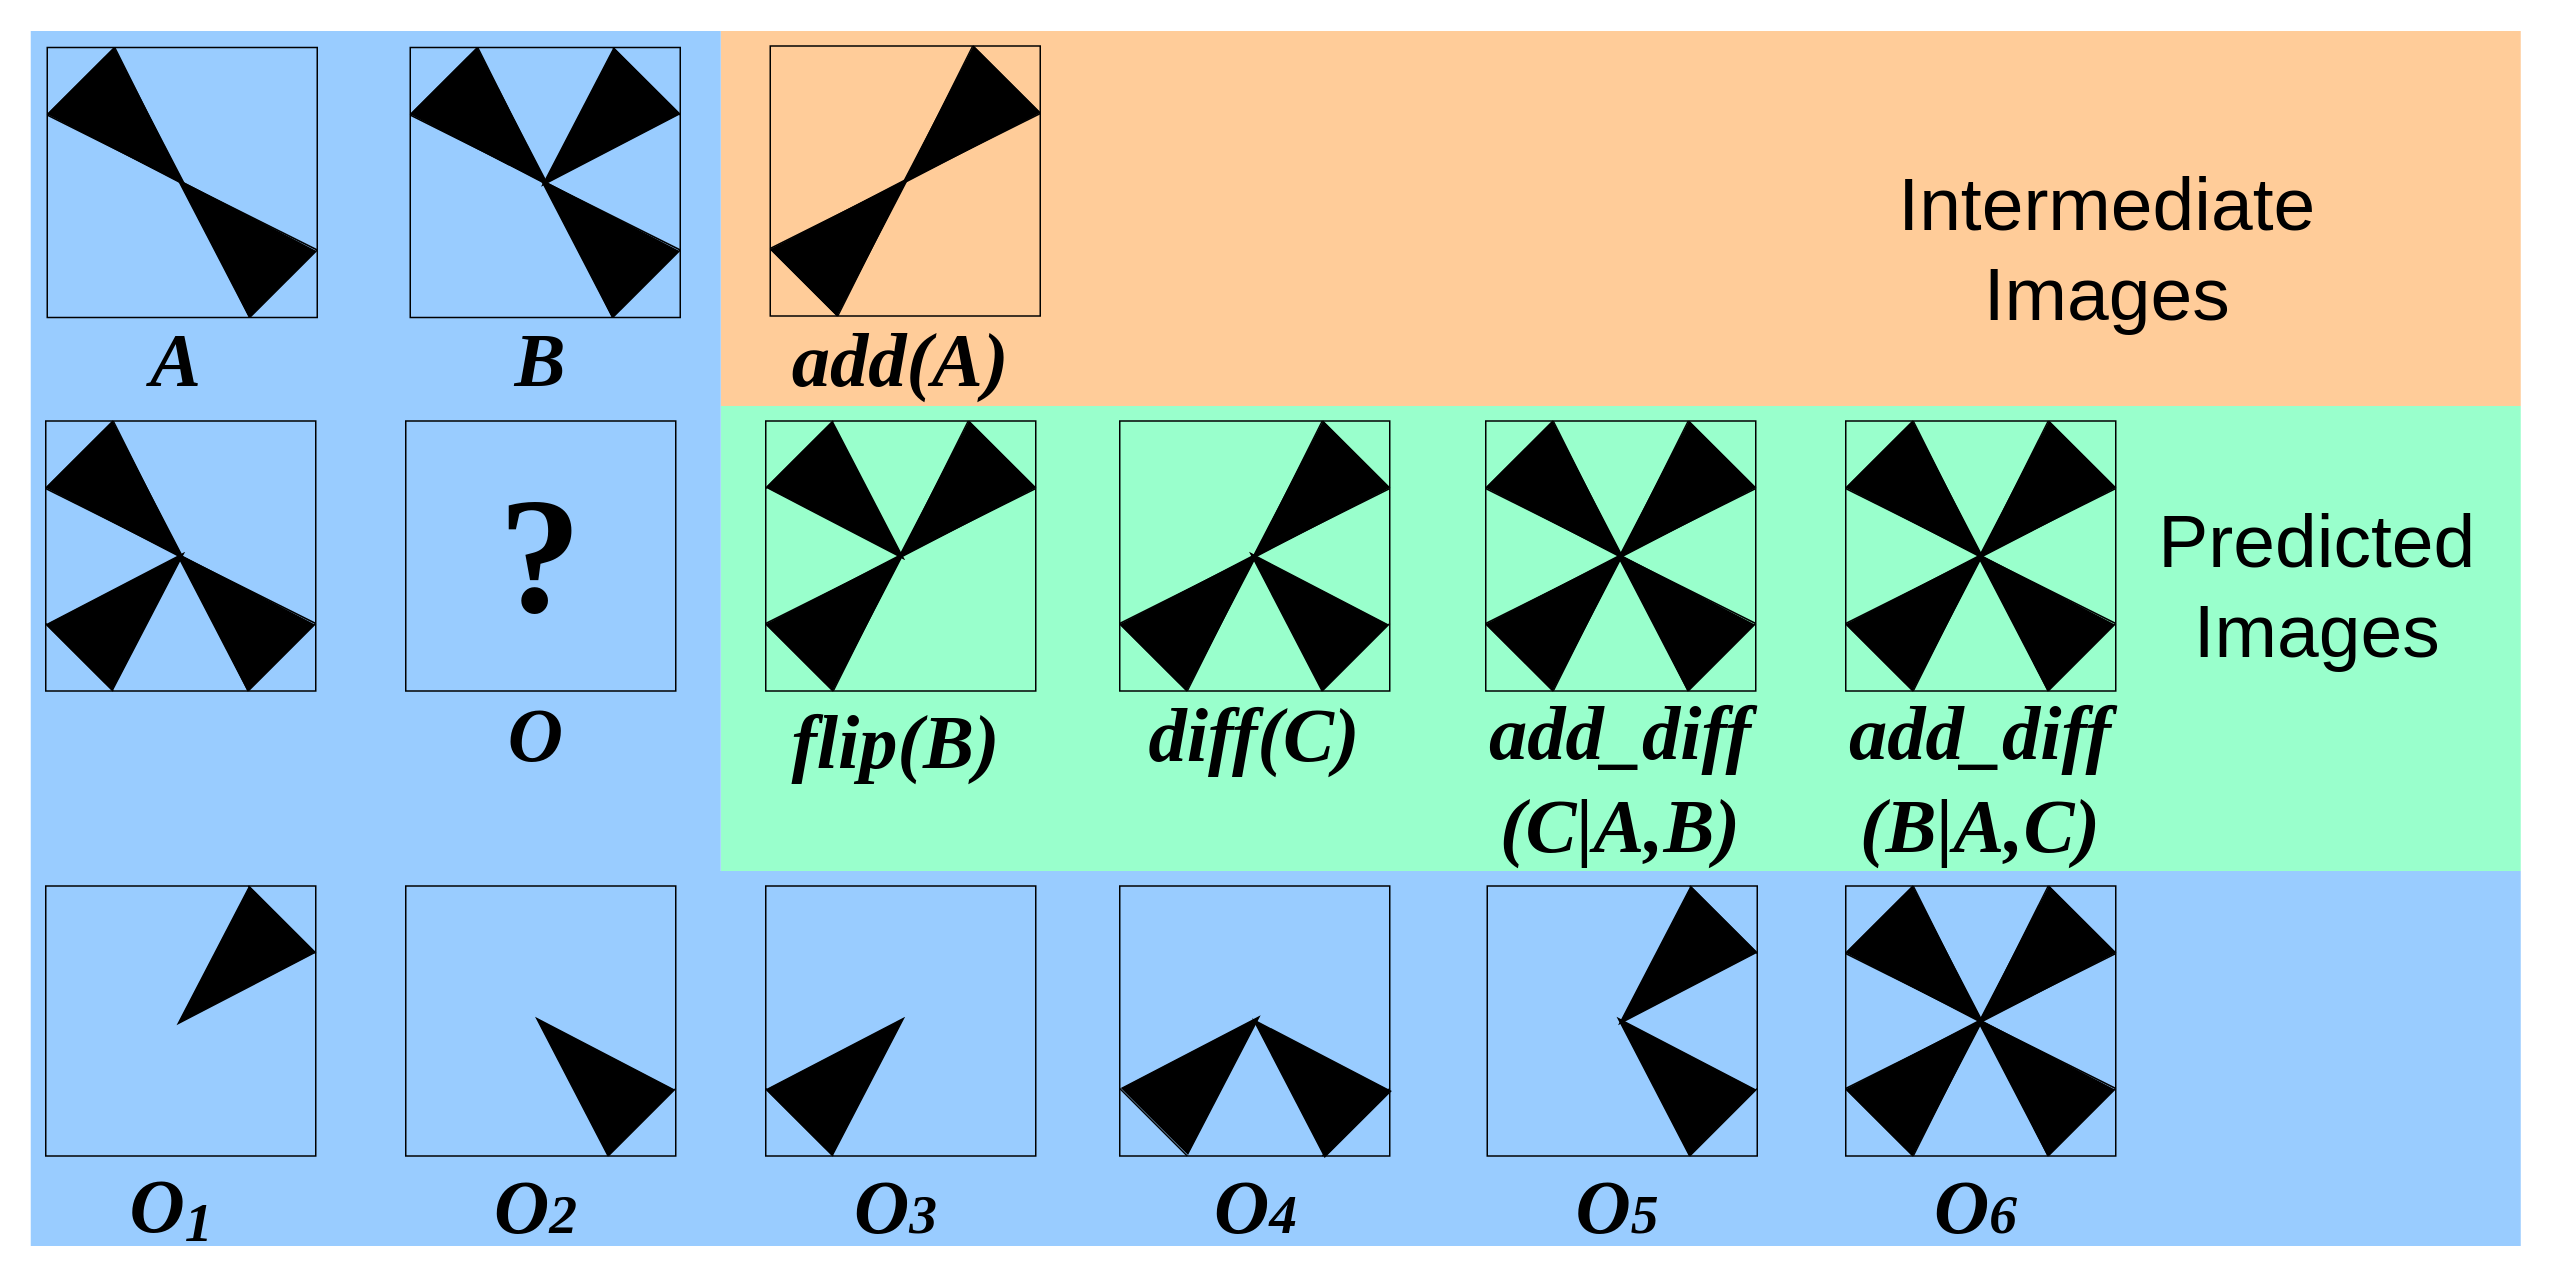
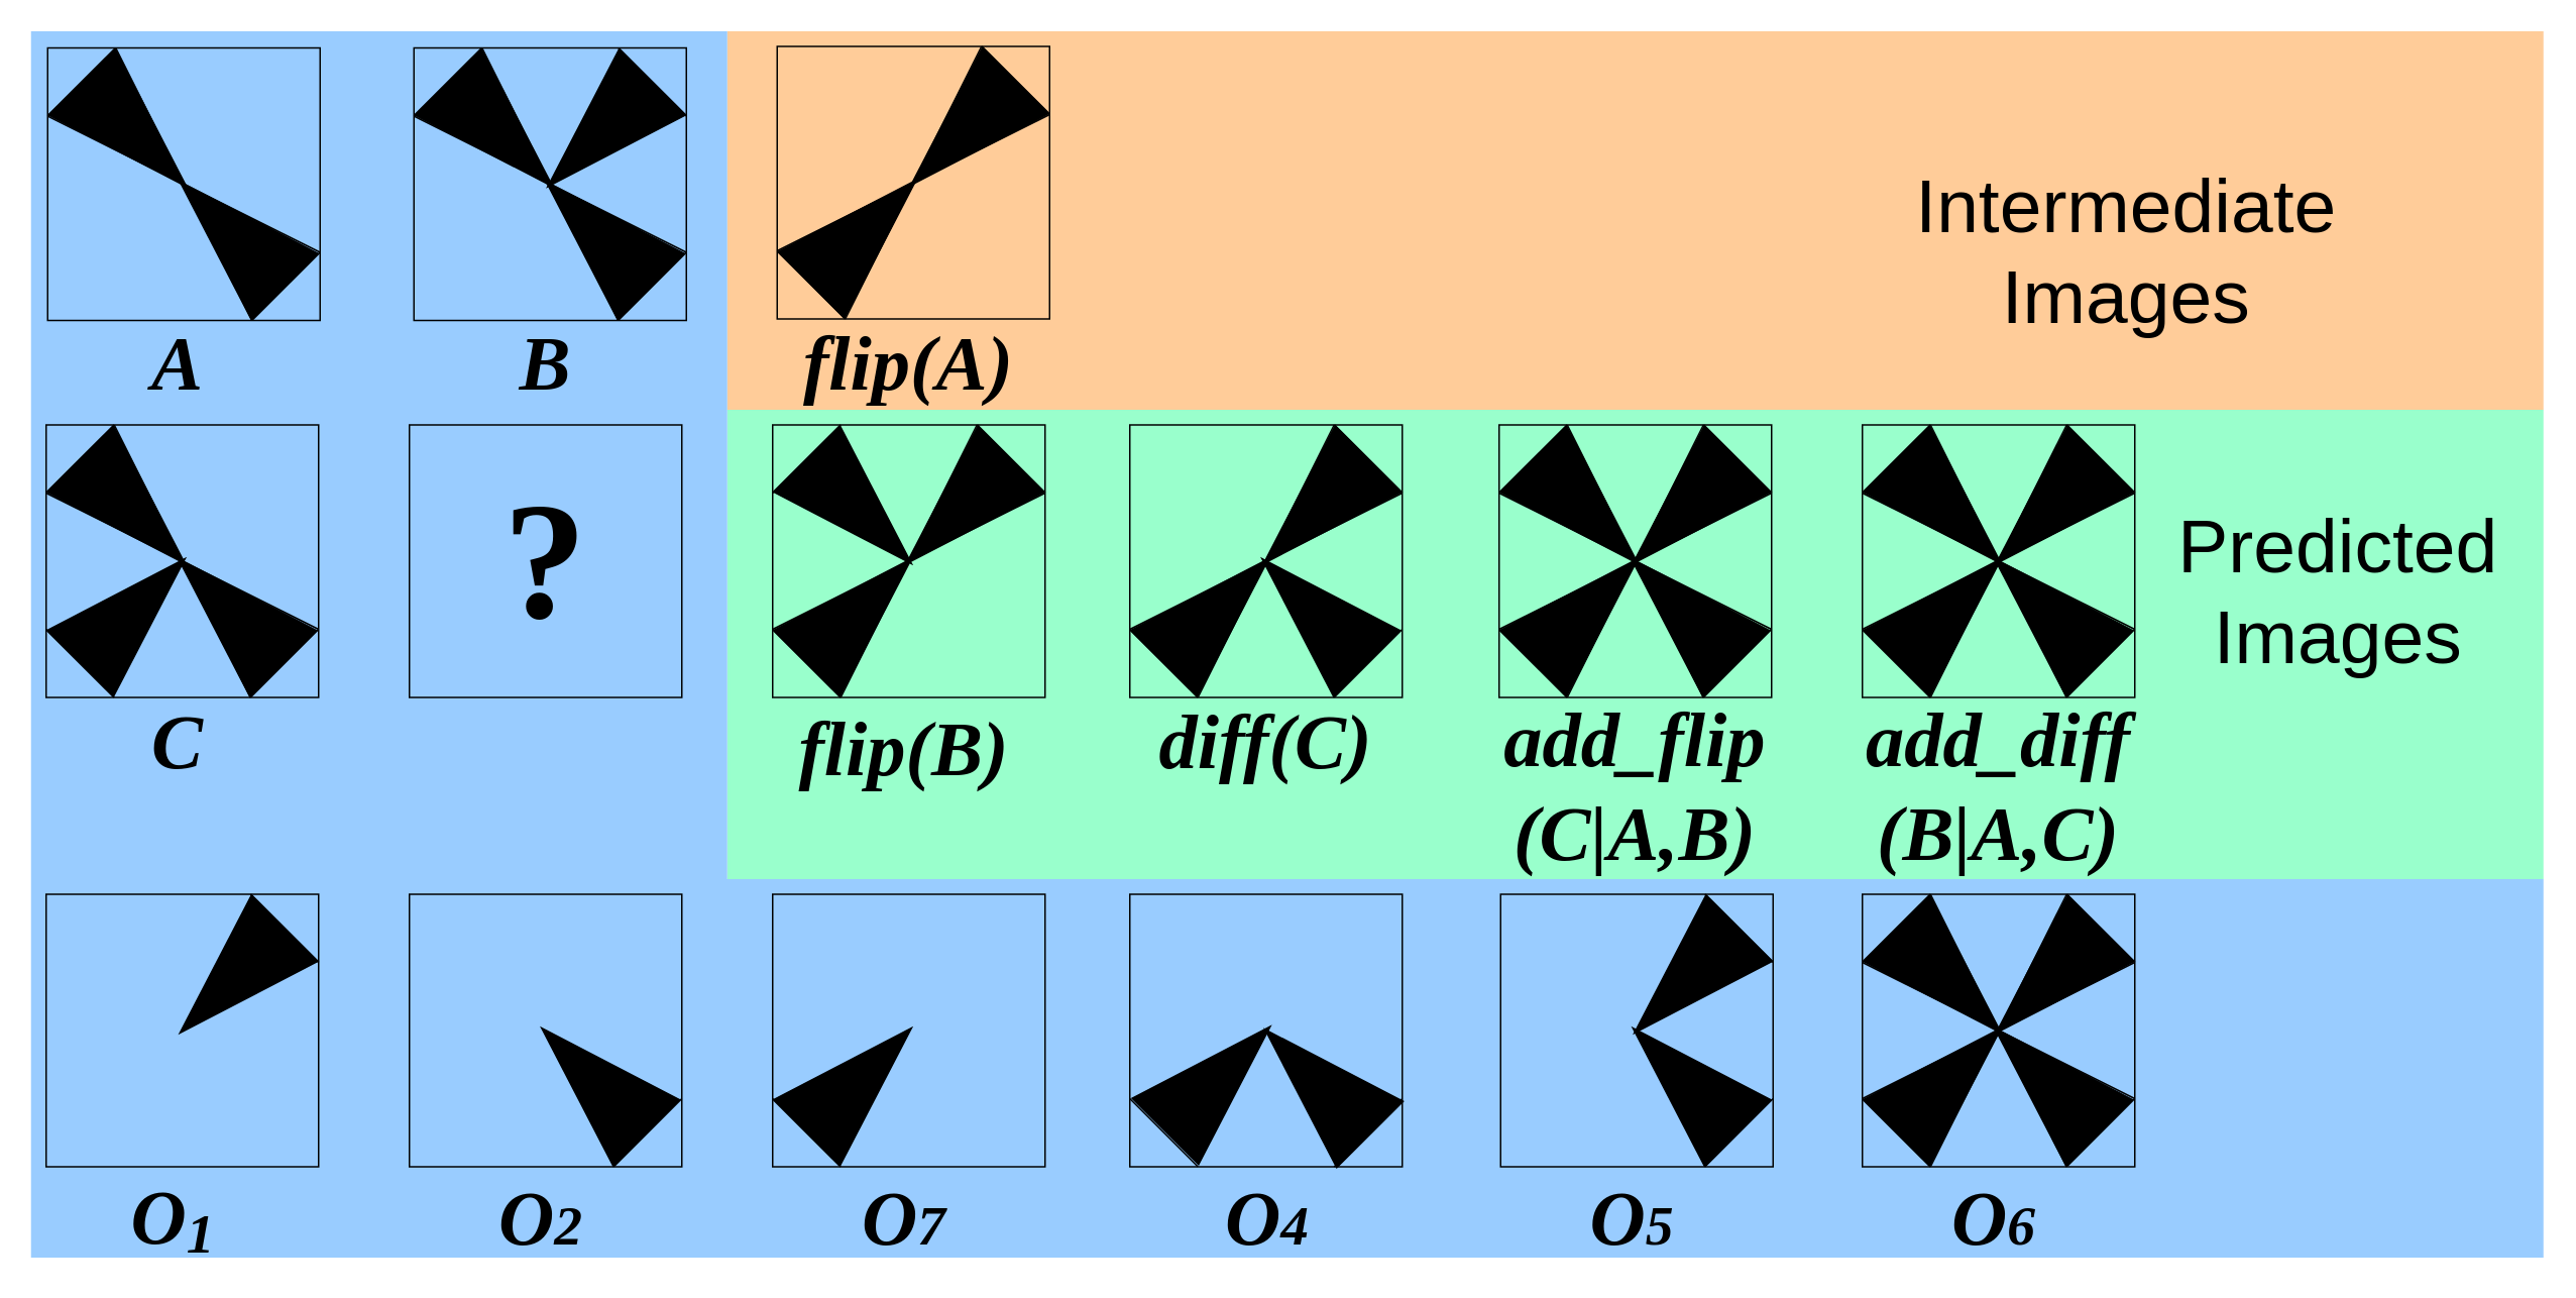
- <mxCell id="124" value="&lt;h1&gt;&lt;font style=&quot;font-size: 51px&quot; face=&quot;Times New Roman&quot;&gt;&lt;i&gt;add(A)&lt;/i&gt;&lt;/font&gt;&lt;/h1&gt;" style="text;html=1;strokeColor=none;fillColor=none;align=center;verticalAlign=middle;whiteSpace=wrap;rounded=0;" parent="113" vertex="1"><mxGeometry y="180" width="180" height="60" as="geometry" /></mxCell>
+ <mxCell id="124" value="&lt;h1&gt;&lt;font style=&quot;font-size: 51px&quot; face=&quot;Times New Roman&quot;&gt;&lt;i&gt;flip(A)&lt;/i&gt;&lt;/font&gt;&lt;/h1&gt;" style="text;html=1;strokeColor=none;fillColor=none;align=center;verticalAlign=middle;whiteSpace=wrap;rounded=0;" parent="113" vertex="1"><mxGeometry y="180" width="180" height="60" as="geometry" /></mxCell>
+ <mxCell id="112" value="&lt;h1&gt;&lt;font style=&quot;font-size: 51px&quot; face=&quot;Times New Roman&quot;&gt;&lt;i&gt;C&lt;/i&gt;&lt;/font&gt;&lt;/h1&gt;" style="text;html=1;strokeColor=none;fillColor=none;align=center;verticalAlign=middle;whiteSpace=wrap;rounded=0;" parent="93" vertex="1"><mxGeometry x="47" y="180" width="80" height="60" as="geometry" /></mxCell>
- <mxCell id="209" value="&lt;h1&gt;&lt;font style=&quot;font-size: 51px&quot; face=&quot;Times New Roman&quot;&gt;&lt;i&gt;O&lt;/i&gt;&lt;/font&gt;&lt;/h1&gt;" style="text;html=1;strokeColor=none;fillColor=none;align=center;verticalAlign=middle;whiteSpace=wrap;rounded=0;" parent="207" vertex="1"><mxGeometry x="47" y="180" width="80" height="60" as="geometry" /></mxCell>
- <mxCell id="156" value="&lt;p style=&quot;line-height: 0%&quot;&gt;&lt;/p&gt;&lt;pre&gt;&lt;i&gt;&lt;font face=&quot;Times New Roman&quot;&gt;&lt;font style=&quot;font-size: 51px&quot;&gt;&lt;b&gt;add_diff&lt;br&gt;&lt;/b&gt;&lt;/font&gt;&lt;/font&gt;&lt;/i&gt;&lt;i&gt;&lt;font face=&quot;Times New Roman&quot;&gt;&lt;font style=&quot;font-size: 51px&quot;&gt;&lt;b&gt;(C|A,B)&lt;/b&gt;&lt;/font&gt;&lt;/font&gt;&lt;/i&gt;&lt;/pre&gt;&lt;p&gt;&lt;/p&gt;" style="text;html=1;strokeColor=none;fillColor=none;align=center;verticalAlign=middle;whiteSpace=wrap;rounded=0;" parent="139" vertex="1"><mxGeometry y="180" width="180" height="120" as="geometry" /></mxCell>
+ <mxCell id="156" value="&lt;p style=&quot;line-height: 0%&quot;&gt;&lt;/p&gt;&lt;pre&gt;&lt;i&gt;&lt;font face=&quot;Times New Roman&quot;&gt;&lt;font style=&quot;font-size: 51px&quot;&gt;&lt;b&gt;add_flip&lt;br&gt;&lt;/b&gt;&lt;/font&gt;&lt;/font&gt;&lt;/i&gt;&lt;i&gt;&lt;font face=&quot;Times New Roman&quot;&gt;&lt;font style=&quot;font-size: 51px&quot;&gt;&lt;b&gt;(C|A,B)&lt;/b&gt;&lt;/font&gt;&lt;/font&gt;&lt;/i&gt;&lt;/pre&gt;&lt;p&gt;&lt;/p&gt;" style="text;html=1;strokeColor=none;fillColor=none;align=center;verticalAlign=middle;whiteSpace=wrap;rounded=0;" parent="139" vertex="1"><mxGeometry y="180" width="180" height="120" as="geometry" /></mxCell>
- <mxCell id="210" value="&lt;h1&gt;&lt;font face=&quot;Times New Roman&quot;&gt;&lt;i&gt;&lt;span style=&quot;font-size: 51px&quot;&gt;O&lt;/span&gt;&lt;span style=&quot;font-size: 37px&quot;&gt;3&lt;/span&gt;&lt;/i&gt;&lt;/font&gt;&lt;/h1&gt;" style="text;html=1;strokeColor=none;fillColor=none;align=center;verticalAlign=middle;whiteSpace=wrap;rounded=0;" parent="1" vertex="1"><mxGeometry x="557" y="775" width="80" height="60" as="geometry" /></mxCell>
+ <mxCell id="210" value="&lt;h1&gt;&lt;font face=&quot;Times New Roman&quot;&gt;&lt;i&gt;&lt;span style=&quot;font-size: 51px&quot;&gt;O&lt;/span&gt;&lt;span style=&quot;font-size: 37px&quot;&gt;7&lt;/span&gt;&lt;/i&gt;&lt;/font&gt;&lt;/h1&gt;" style="text;html=1;strokeColor=none;fillColor=none;align=center;verticalAlign=middle;whiteSpace=wrap;rounded=0;" parent="1" vertex="1"><mxGeometry x="557" y="775" width="80" height="60" as="geometry" /></mxCell>
